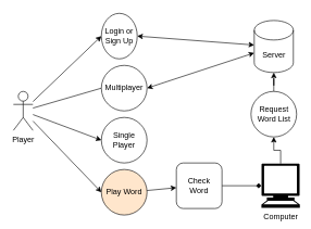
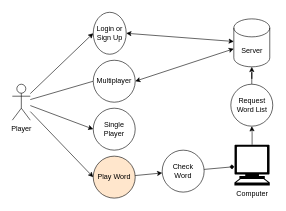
- <mxCell id="20" value="Check&lt;br&gt;Word" style="whiteSpace=wrap;html=1;aspect=fixed;rounded=1;" vertex="1" parent="1"><mxGeometry x="270" y="250" width="70" height="70" as="geometry" /></mxCell>
+ <mxCell id="20" value="Check&lt;br&gt;Word" style="ellipse;whiteSpace=wrap;html=1;aspect=fixed;" vertex="1" parent="1"><mxGeometry x="270" y="250" width="70" height="70" as="geometry" /></mxCell>
- <mxCell id="16" value="Computer" style="shape=mxgraph.signs.tech.computer;html=1;pointerEvents=1;fillColor=#000000;strokeColor=none;verticalLabelPosition=bottom;verticalAlign=top;align=center;sketch=0;" vertex="1" parent="1"><mxGeometry x="400.5" y="251" width="59" height="68" as="geometry" /></mxCell>
+ <mxCell id="16" value="Computer" style="shape=mxgraph.signs.tech.computer;html=1;pointerEvents=1;fillColor=#000000;strokeColor=none;verticalLabelPosition=bottom;verticalAlign=top;align=center;sketch=0;" vertex="1" parent="1"><mxGeometry x="390.5" y="241" width="59" height="68" as="geometry" /></mxCell>
